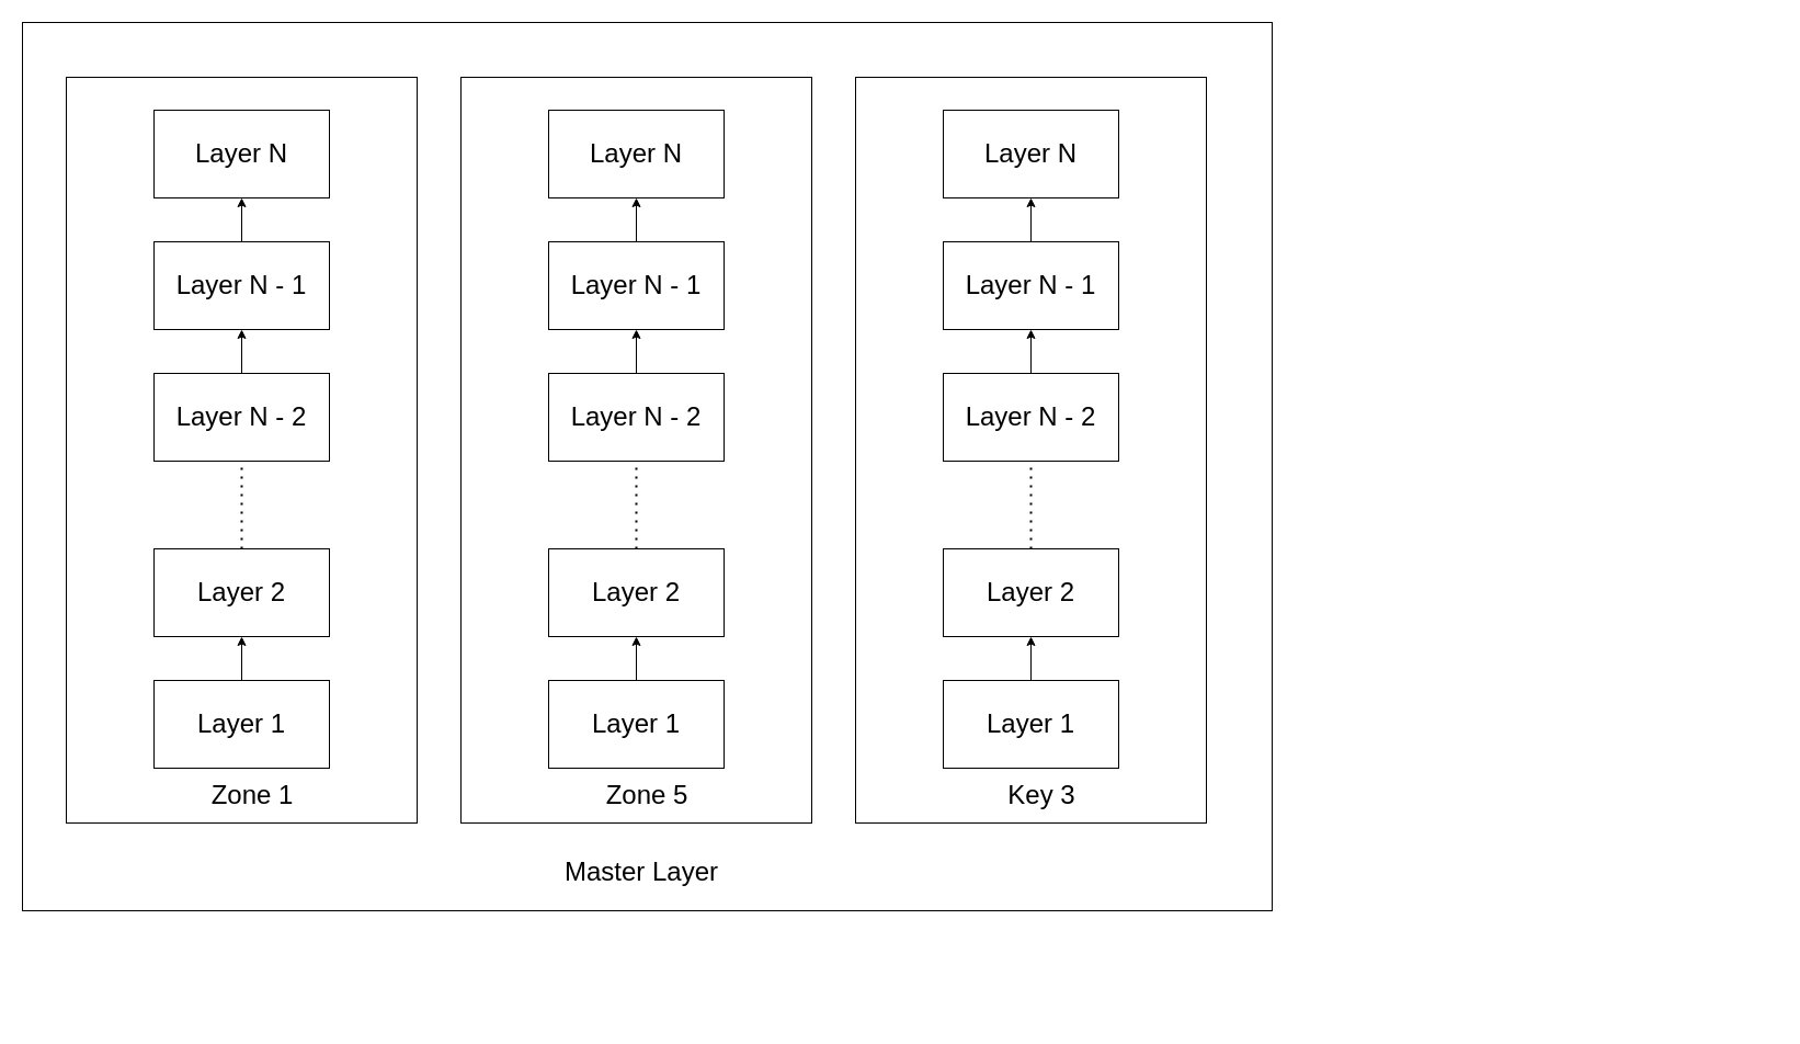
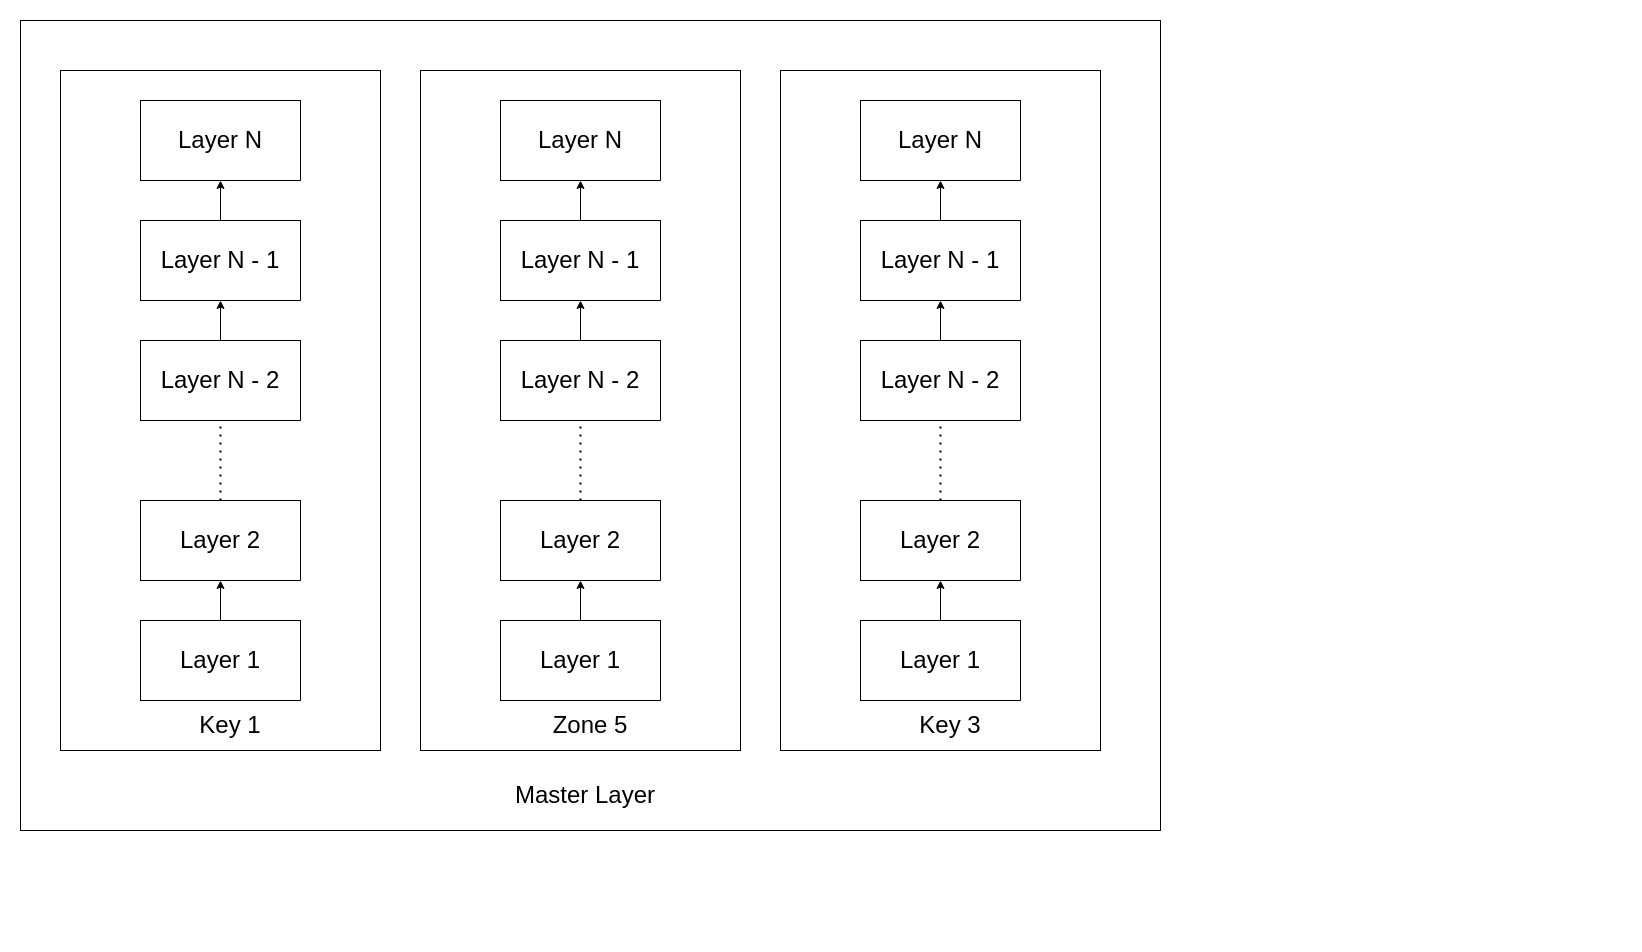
- <mxCell id="31" value="&lt;font style=&quot;font-size: 24px&quot;&gt;Zone 1&lt;/font&gt;" style="text;html=1;strokeColor=none;fillColor=none;align=center;verticalAlign=middle;whiteSpace=wrap;rounded=0;" vertex="1" parent="18"><mxGeometry y="640" width="380" height="30" as="geometry" /></mxCell>
+ <mxCell id="31" value="&lt;font style=&quot;font-size: 24px&quot;&gt;Key 1&lt;/font&gt;" style="text;html=1;strokeColor=none;fillColor=none;align=center;verticalAlign=middle;whiteSpace=wrap;rounded=0;" vertex="1" parent="18"><mxGeometry y="640" width="380" height="30" as="geometry" /></mxCell>
